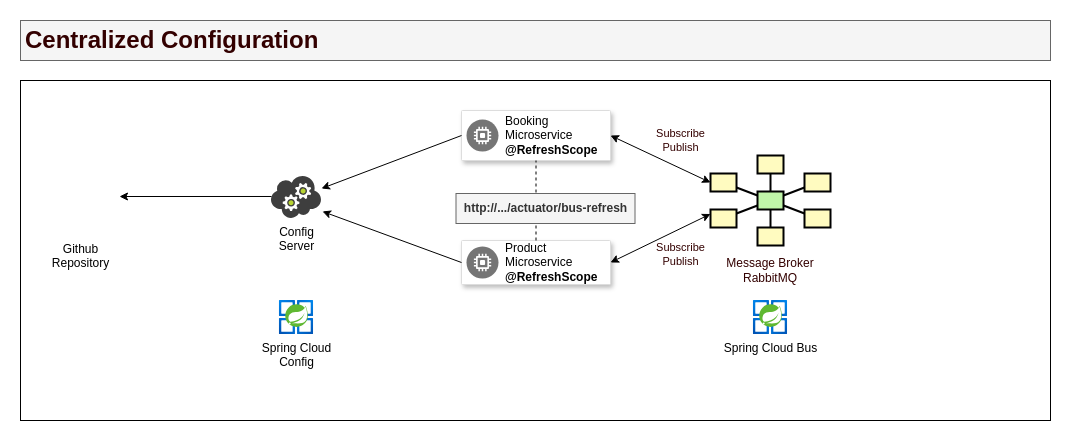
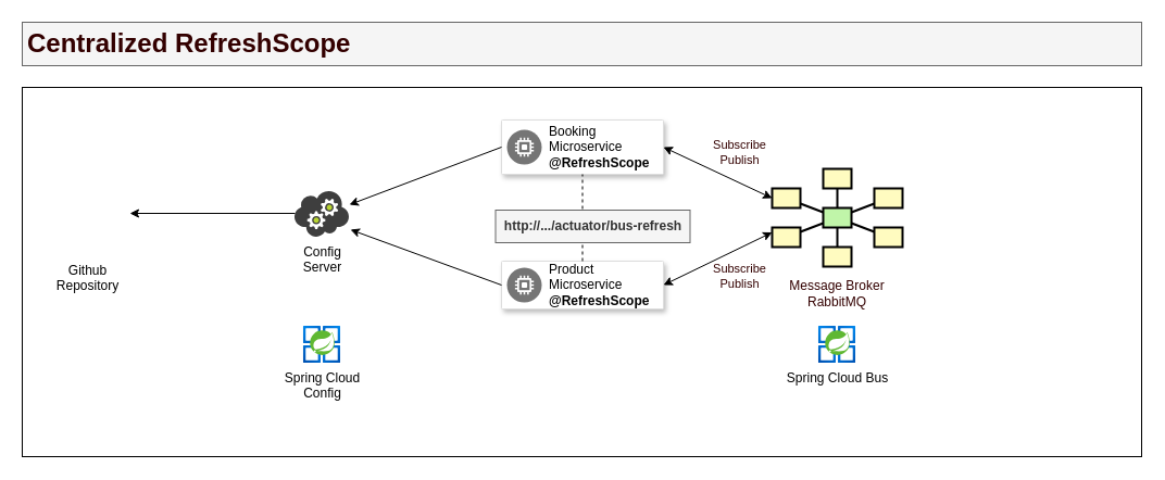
- <mxCell id="13" value="&lt;h1&gt;&lt;font color=&quot;#330000&quot;&gt;Centralized Configuration&lt;/font&gt;&lt;/h1&gt;" style="text;html=1;strokeColor=#666666;fillColor=#f5f5f5;spacing=5;spacingTop=-20;whiteSpace=wrap;overflow=hidden;rounded=0;fontColor=#333333;" vertex="1" parent="1"><mxGeometry x="20" y="20" width="1030" height="40" as="geometry" /></mxCell>
+ <mxCell id="13" value="&lt;h1&gt;&lt;font color=&quot;#330000&quot;&gt;Centralized RefreshScope&lt;/font&gt;&lt;/h1&gt;" style="text;html=1;strokeColor=#666666;fillColor=#f5f5f5;spacing=5;spacingTop=-20;whiteSpace=wrap;overflow=hidden;rounded=0;fontColor=#333333;" vertex="1" parent="1"><mxGeometry x="20" y="20" width="1030" height="40" as="geometry" /></mxCell>
